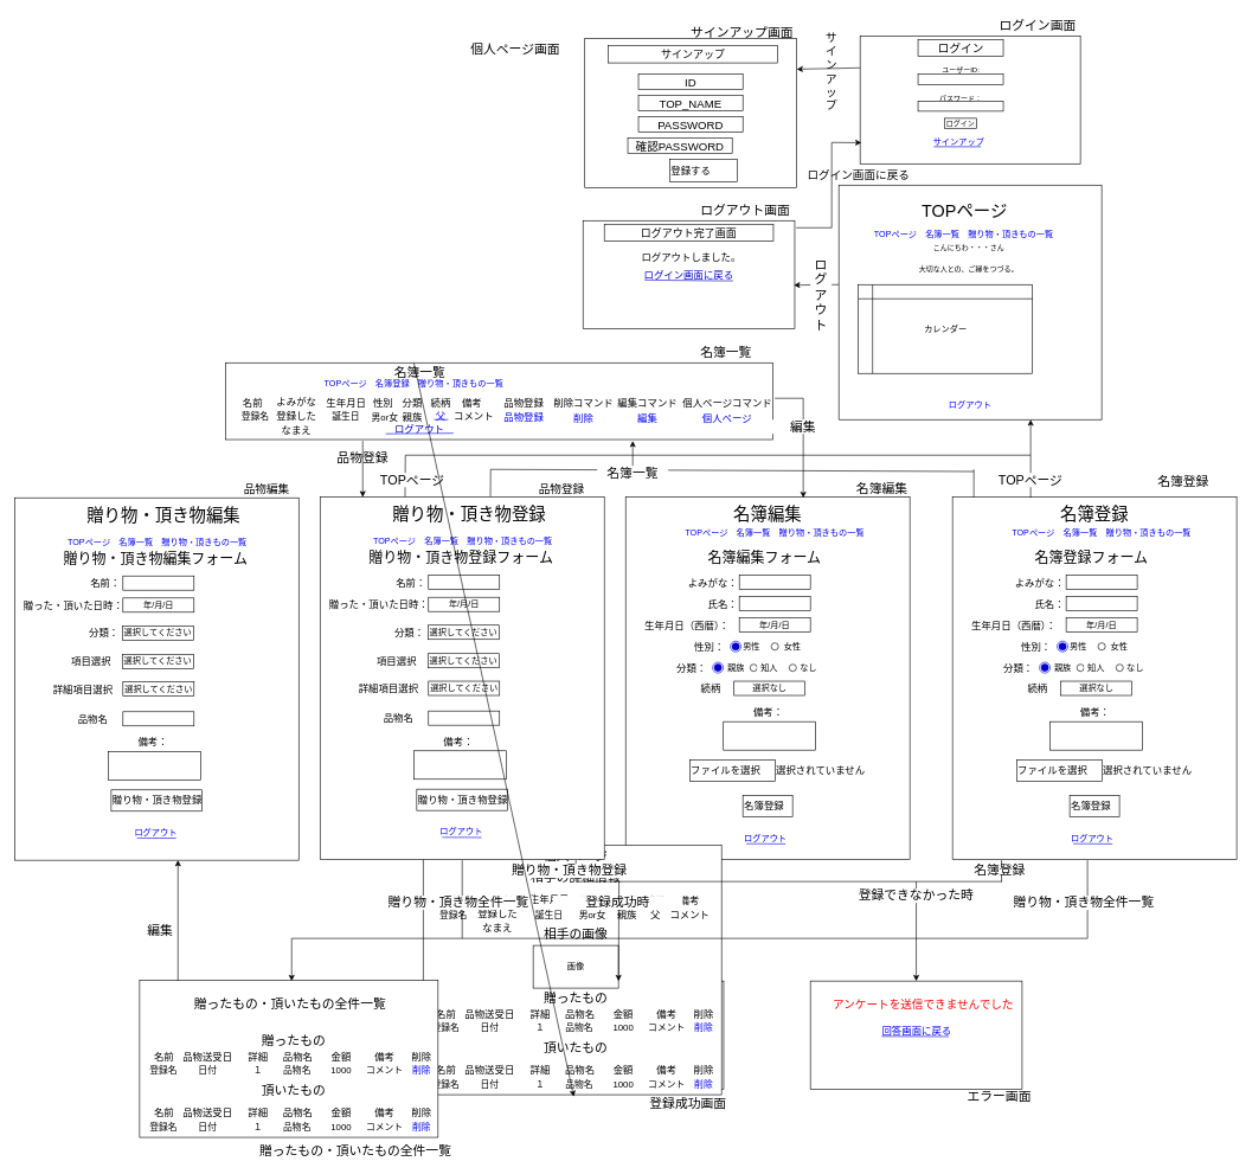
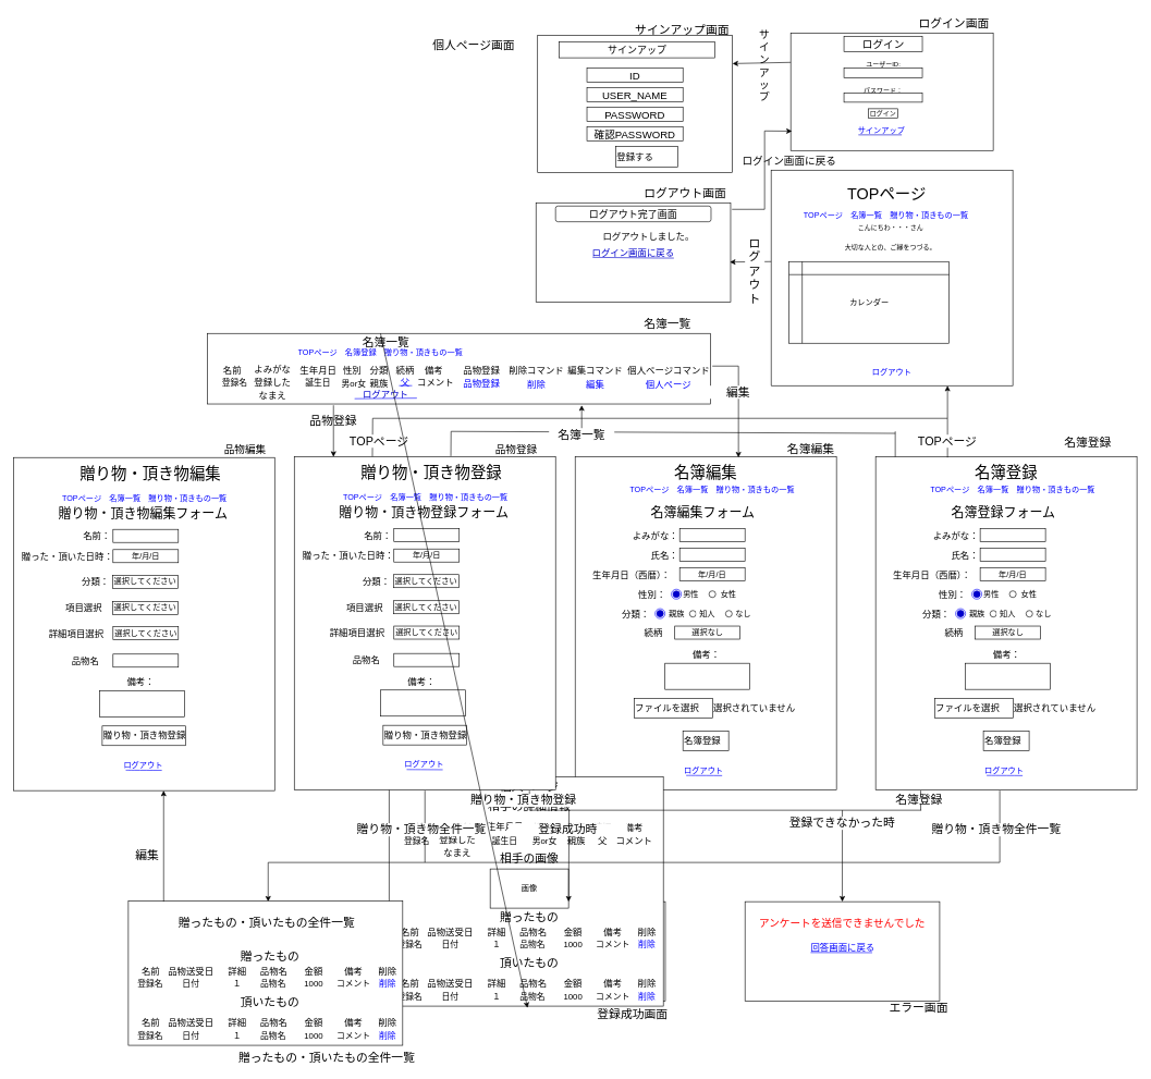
- <mxCell id="262" value="TOP_NAME" style="rounded=0;whiteSpace=wrap;html=1;fontSize=16;strokeColor=default;fillColor=none;" parent="257" vertex="1"><mxGeometry x="72.5" y="29.995" width="147" height="21.053" as="geometry" /></mxCell>
+ <mxCell id="262" value="USER_NAME" style="rounded=0;whiteSpace=wrap;html=1;fontSize=16;strokeColor=default;fillColor=none;" parent="257" vertex="1"><mxGeometry x="72.5" y="29.995" width="147" height="21.053" as="geometry" /></mxCell>
- <mxCell id="260" value="確認PASSWORD" style="rounded=0;whiteSpace=wrap;html=1;fontSize=16;strokeColor=default;fillColor=none;" parent="257" vertex="1"><mxGeometry x="57.5" y="90.003" width="147" height="21.053" as="geometry" /></mxCell>
+ <mxCell id="260" value="確認PASSWORD" style="rounded=0;whiteSpace=wrap;html=1;fontSize=16;strokeColor=default;fillColor=none;" parent="257" vertex="1"><mxGeometry x="72.5" y="90.003" width="147" height="21.053" as="geometry" /></mxCell>
- <mxCell id="5" value="&lt;span style=&quot;font-size: 15px;&quot;&gt;ログアウト完了画面&lt;/span&gt;" style="rounded=0;whiteSpace=wrap;html=1;fontSize=16;" parent="2" vertex="1"><mxGeometry x="27" y="5" width="238" height="24" as="geometry" /></mxCell>
+ <mxCell id="5" value="&lt;span style=&quot;font-size: 15px;&quot;&gt;ログアウト完了画面&lt;/span&gt;" style="whiteSpace=wrap;html=1;fontSize=16;rounded=1;" parent="2" vertex="1"><mxGeometry x="27" y="5" width="238" height="24" as="geometry" /></mxCell>
- <mxCell id="4" value="&lt;font style=&quot;font-size: 14px;&quot;&gt;ログアウトしました。&lt;/font&gt;" style="rounded=0;whiteSpace=wrap;html=1;fontSize=16;strokeColor=none;" parent="2" vertex="1"><mxGeometry x="75.5" y="40" width="147" height="21" as="geometry" /></mxCell>
+ <mxCell id="4" value="&lt;font style=&quot;font-size: 14px;&quot;&gt;ログアウトしました。&lt;/font&gt;" style="rounded=0;whiteSpace=wrap;html=1;fontSize=16;strokeColor=none;" parent="2" vertex="1"><mxGeometry x="95.5" y="40" width="147" height="21" as="geometry" /></mxCell>
- <mxCell id="140" value="&lt;font color=&quot;#ff0000&quot;&gt;アンケートを送信できませんでした&lt;/font&gt;" style="rounded=0;whiteSpace=wrap;html=1;fontSize=16;container=0;strokeColor=none;" parent="137" vertex="1"><mxGeometry x="29" y="20" width="260" height="24" as="geometry" /></mxCell>
+ <mxCell id="140" value="&lt;font color=&quot;#ff0000&quot;&gt;アンケートを送信できませんでした&lt;/font&gt;" style="rounded=0;whiteSpace=wrap;html=1;fontSize=16;container=0;strokeColor=none;" parent="137" vertex="1"><mxGeometry x="19" y="20" width="260" height="24" as="geometry" /></mxCell>
